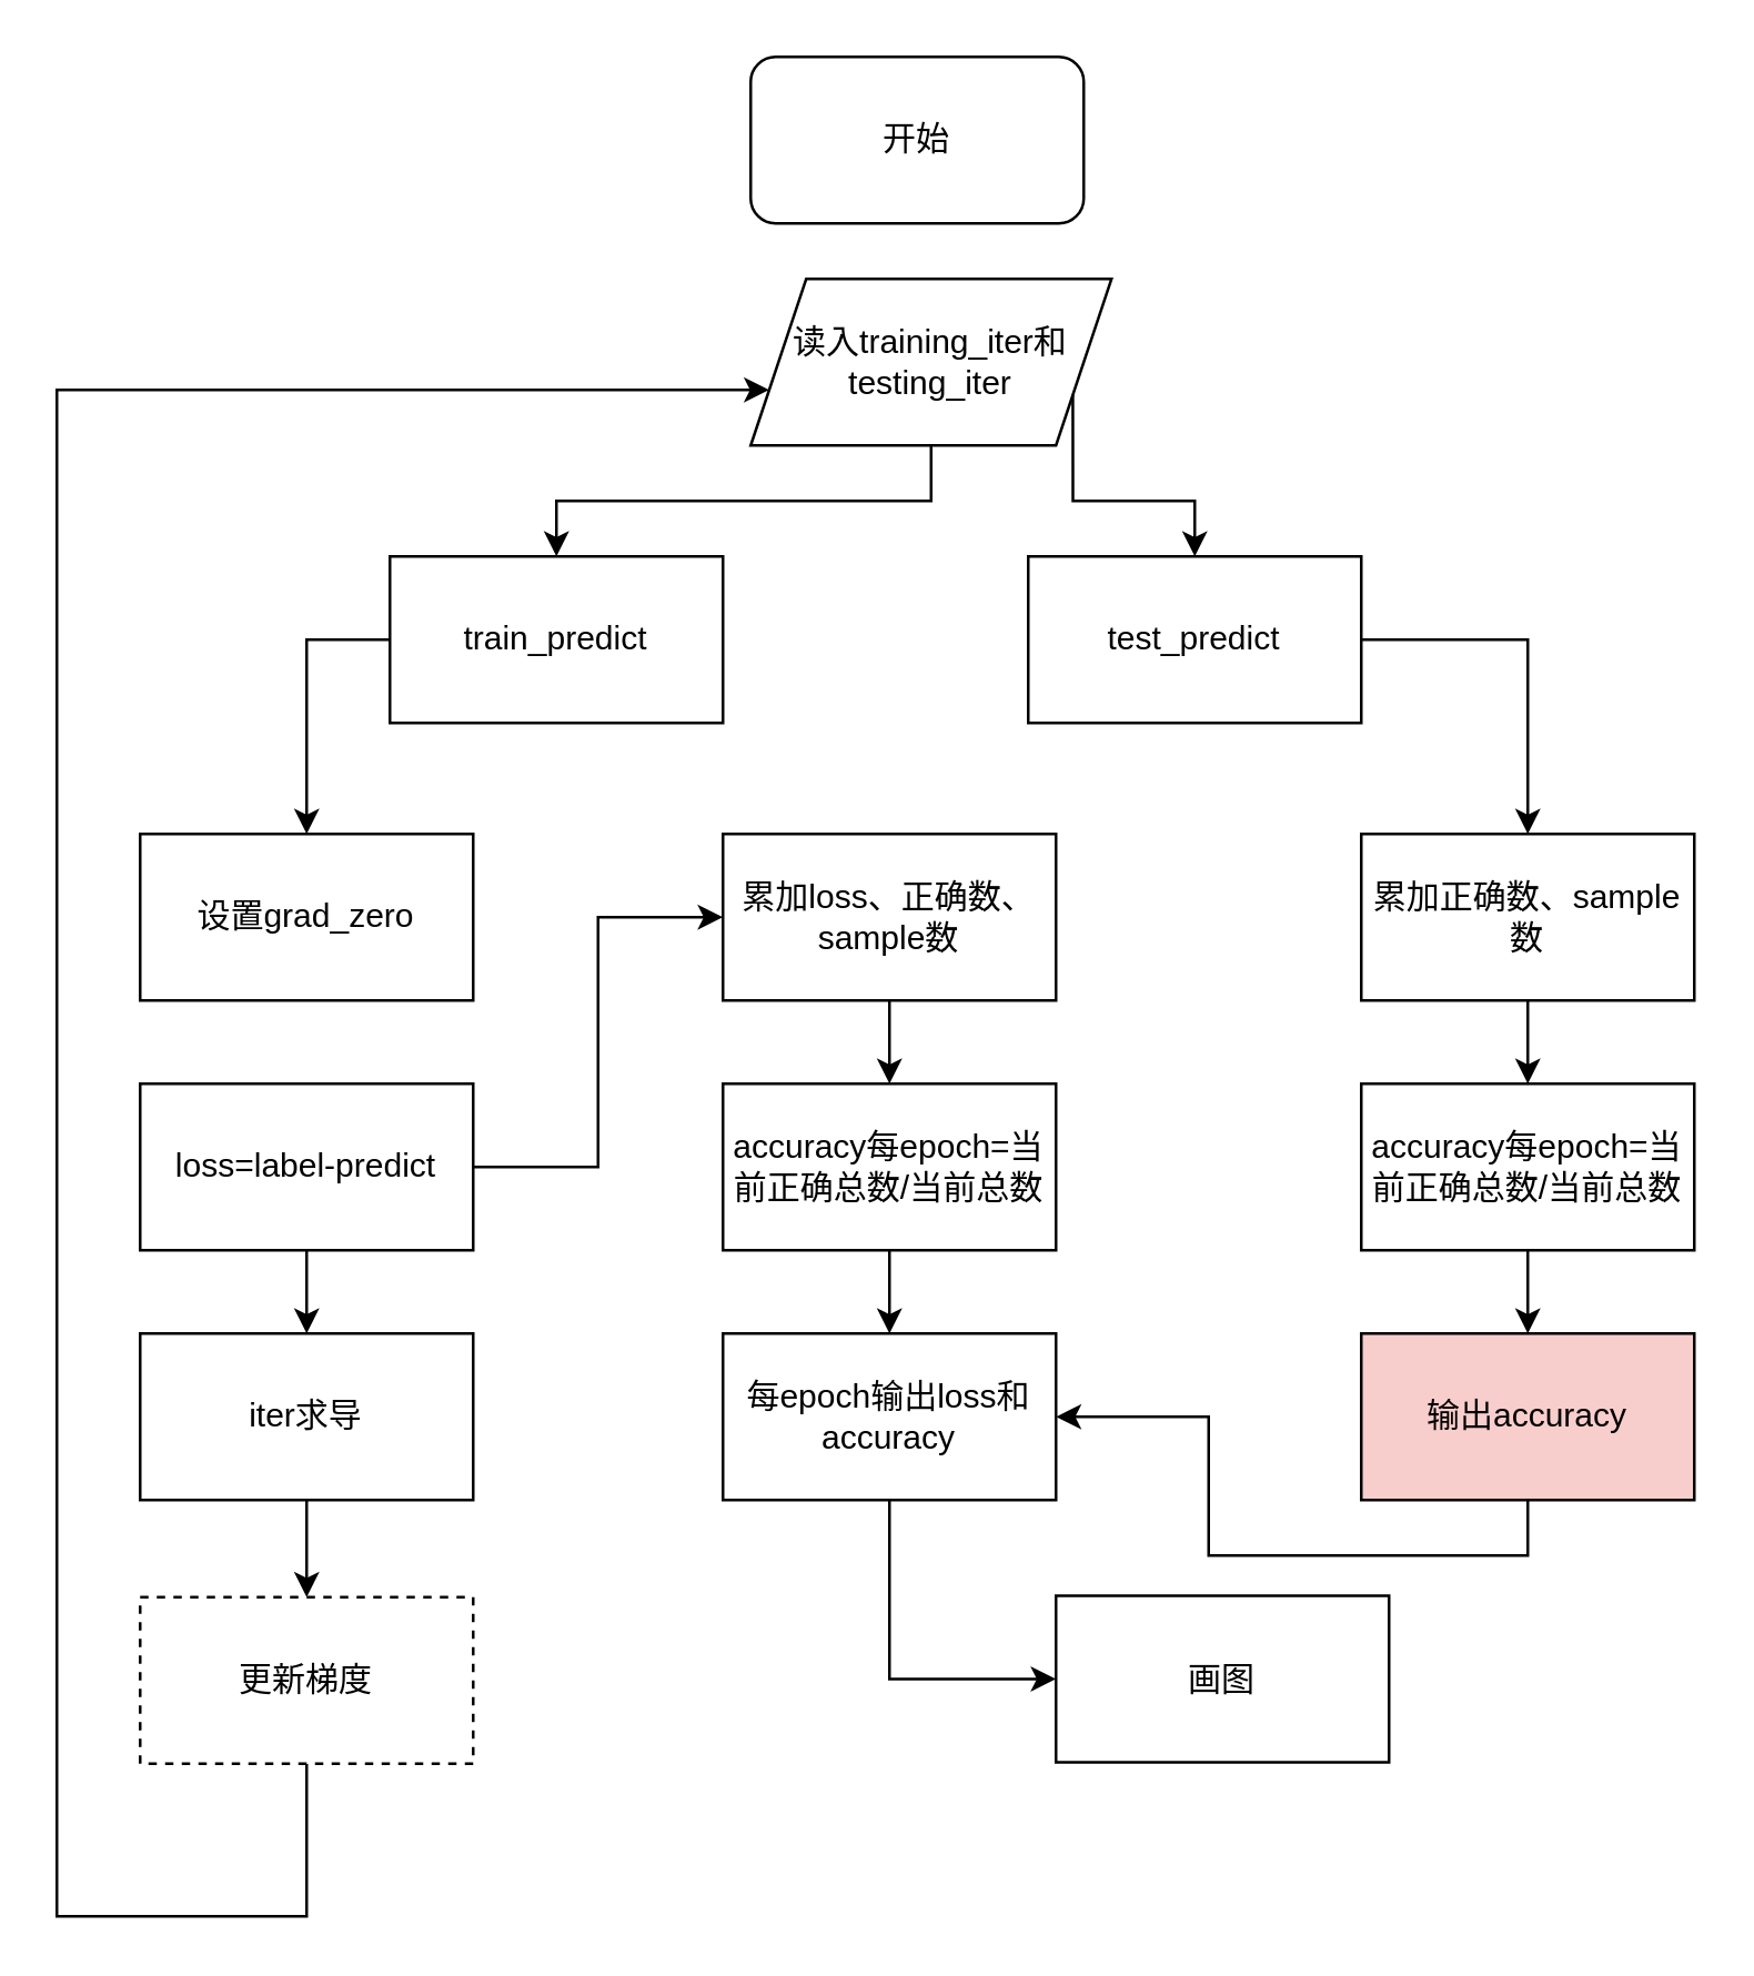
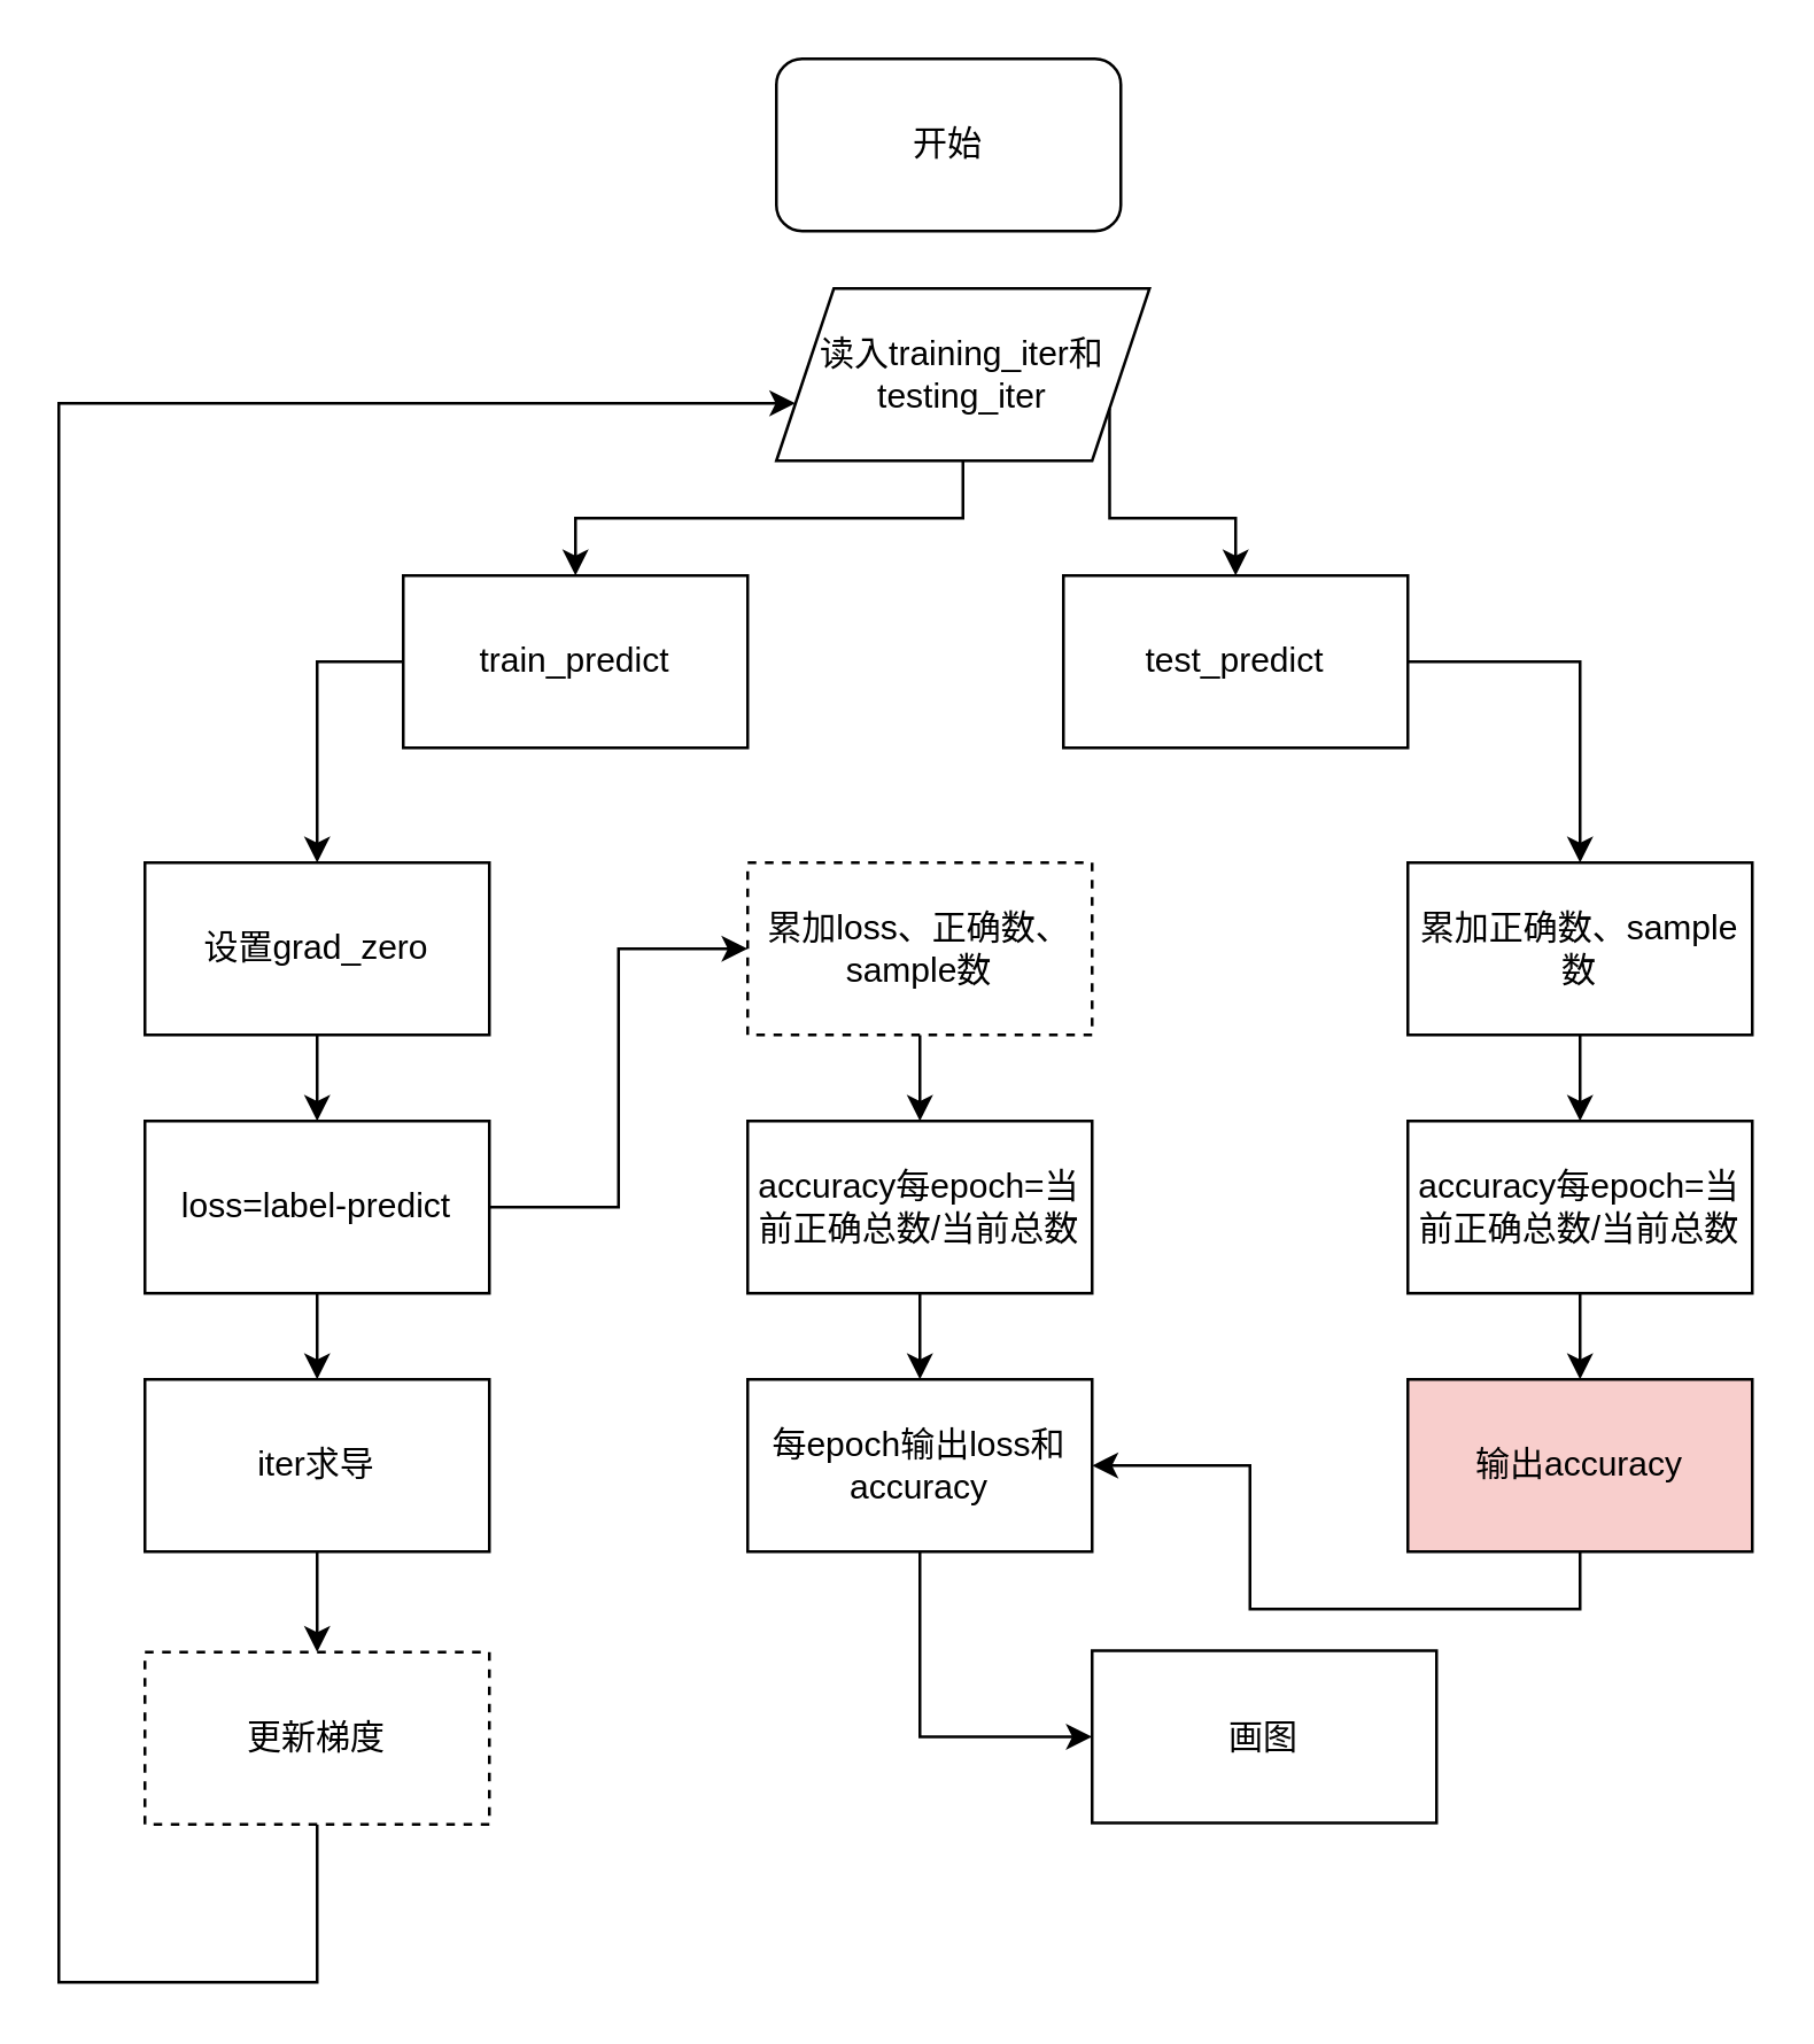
- <mxCell id="22" value="累加loss、正确数、sample数" style="rounded=0;whiteSpace=wrap;html=1;" vertex="1" parent="1"><mxGeometry x="260" y="300" width="120" height="60" as="geometry" /></mxCell>
+ <mxCell id="22" value="累加loss、正确数、sample数" style="rounded=0;whiteSpace=wrap;html=1;dashed=1;" vertex="1" parent="1"><mxGeometry x="260" y="300" width="120" height="60" as="geometry" /></mxCell>
+ <mxCell id="13" value="" style="edgeStyle=orthogonalEdgeStyle;rounded=0;orthogonalLoop=1;jettySize=auto;html=1;" edge="1" parent="1" source="14" target="10"><mxGeometry relative="1" as="geometry" /></mxCell>
